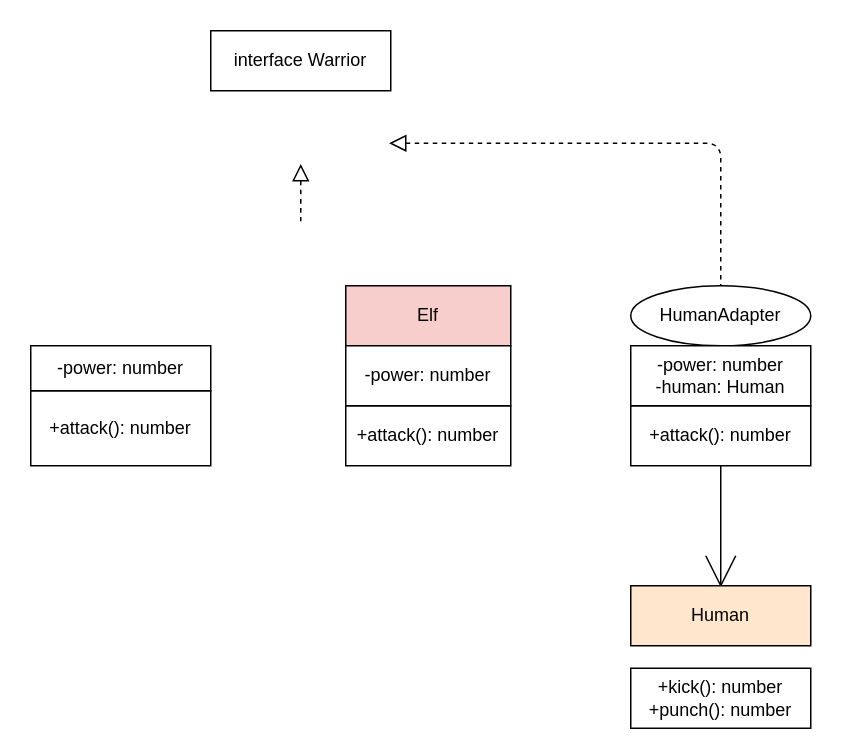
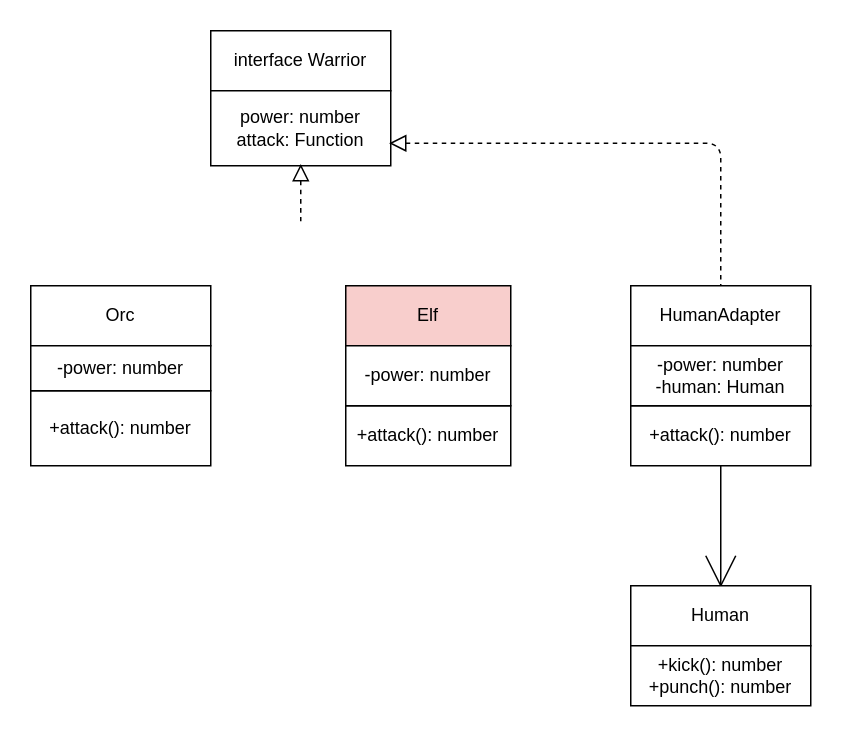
+ <mxCell id="3" value="power: number&lt;br&gt;attack: Function" style="rounded=0;whiteSpace=wrap;html=1;" parent="1" vertex="1"><mxGeometry x="140" y="60" width="120" height="50" as="geometry" /></mxCell>
+ <mxCell id="4" value="Orc" style="rounded=0;whiteSpace=wrap;html=1;" parent="1" vertex="1"><mxGeometry x="20" y="190" width="120" height="40" as="geometry" /></mxCell>
- <mxCell id="8" value="HumanAdapter" style="ellipse;whiteSpace=wrap;html=1;" parent="1" vertex="1"><mxGeometry x="420" y="190" width="120" height="40" as="geometry" /></mxCell>
+ <mxCell id="8" value="HumanAdapter" style="rounded=0;whiteSpace=wrap;html=1;" parent="1" vertex="1"><mxGeometry x="420" y="190" width="120" height="40" as="geometry" /></mxCell>
- <mxCell id="10" value="Human" style="rounded=0;whiteSpace=wrap;html=1;fillColor=#ffe6cc;" parent="1" vertex="1"><mxGeometry x="420" y="390" width="120" height="40" as="geometry" /></mxCell>
+ <mxCell id="10" value="Human" style="rounded=0;whiteSpace=wrap;html=1;" parent="1" vertex="1"><mxGeometry x="420" y="390" width="120" height="40" as="geometry" /></mxCell>
- <mxCell id="11" value="+kick(): number&lt;br&gt;+punch(): number" style="rounded=0;whiteSpace=wrap;html=1;" parent="1" vertex="1"><mxGeometry x="420" y="445" width="120" height="40" as="geometry" /></mxCell>
+ <mxCell id="11" value="+kick(): number&lt;br&gt;+punch(): number" style="rounded=0;whiteSpace=wrap;html=1;" parent="1" vertex="1"><mxGeometry x="420" y="430" width="120" height="40" as="geometry" /></mxCell>
